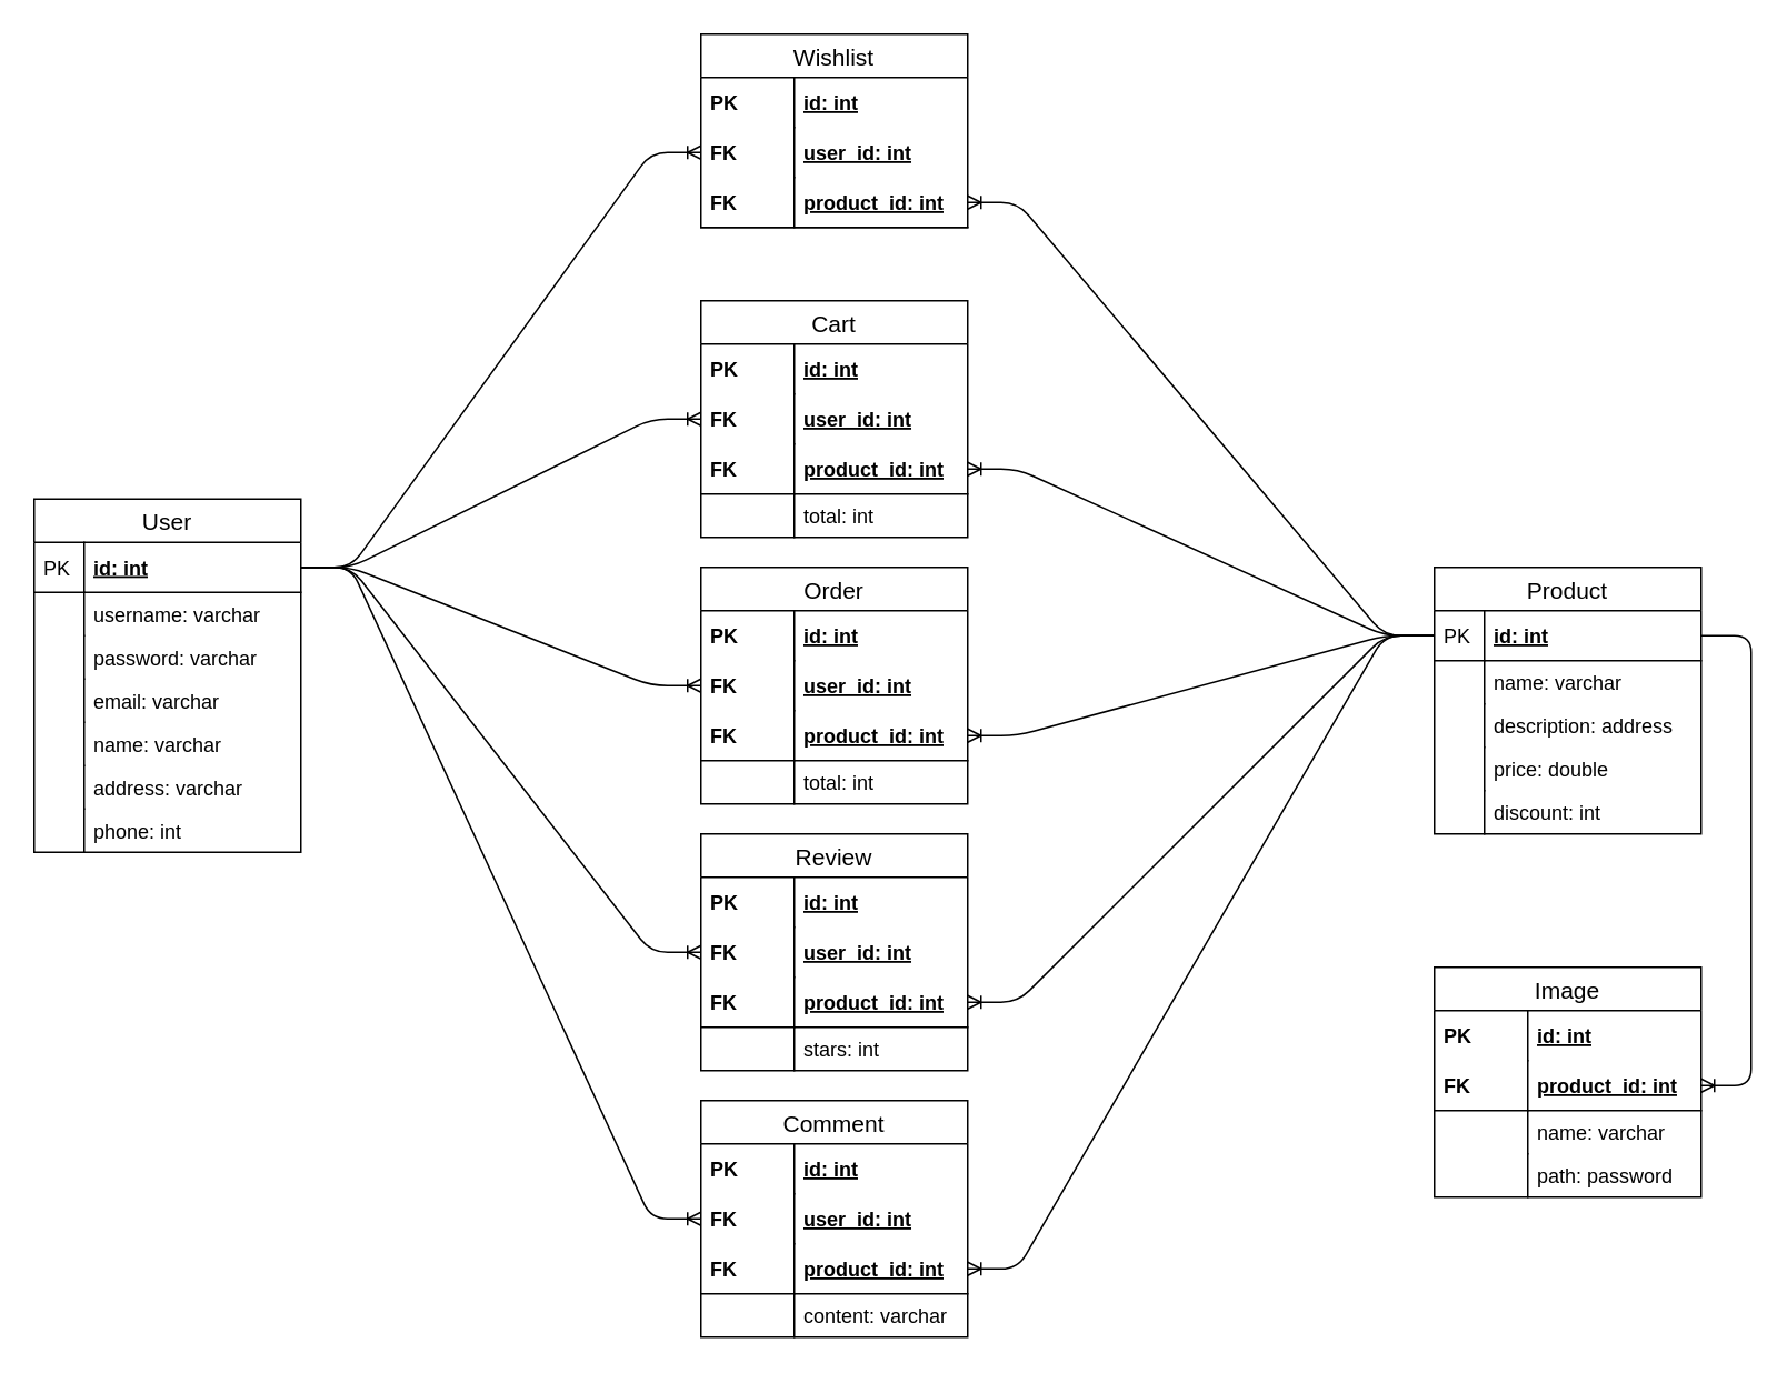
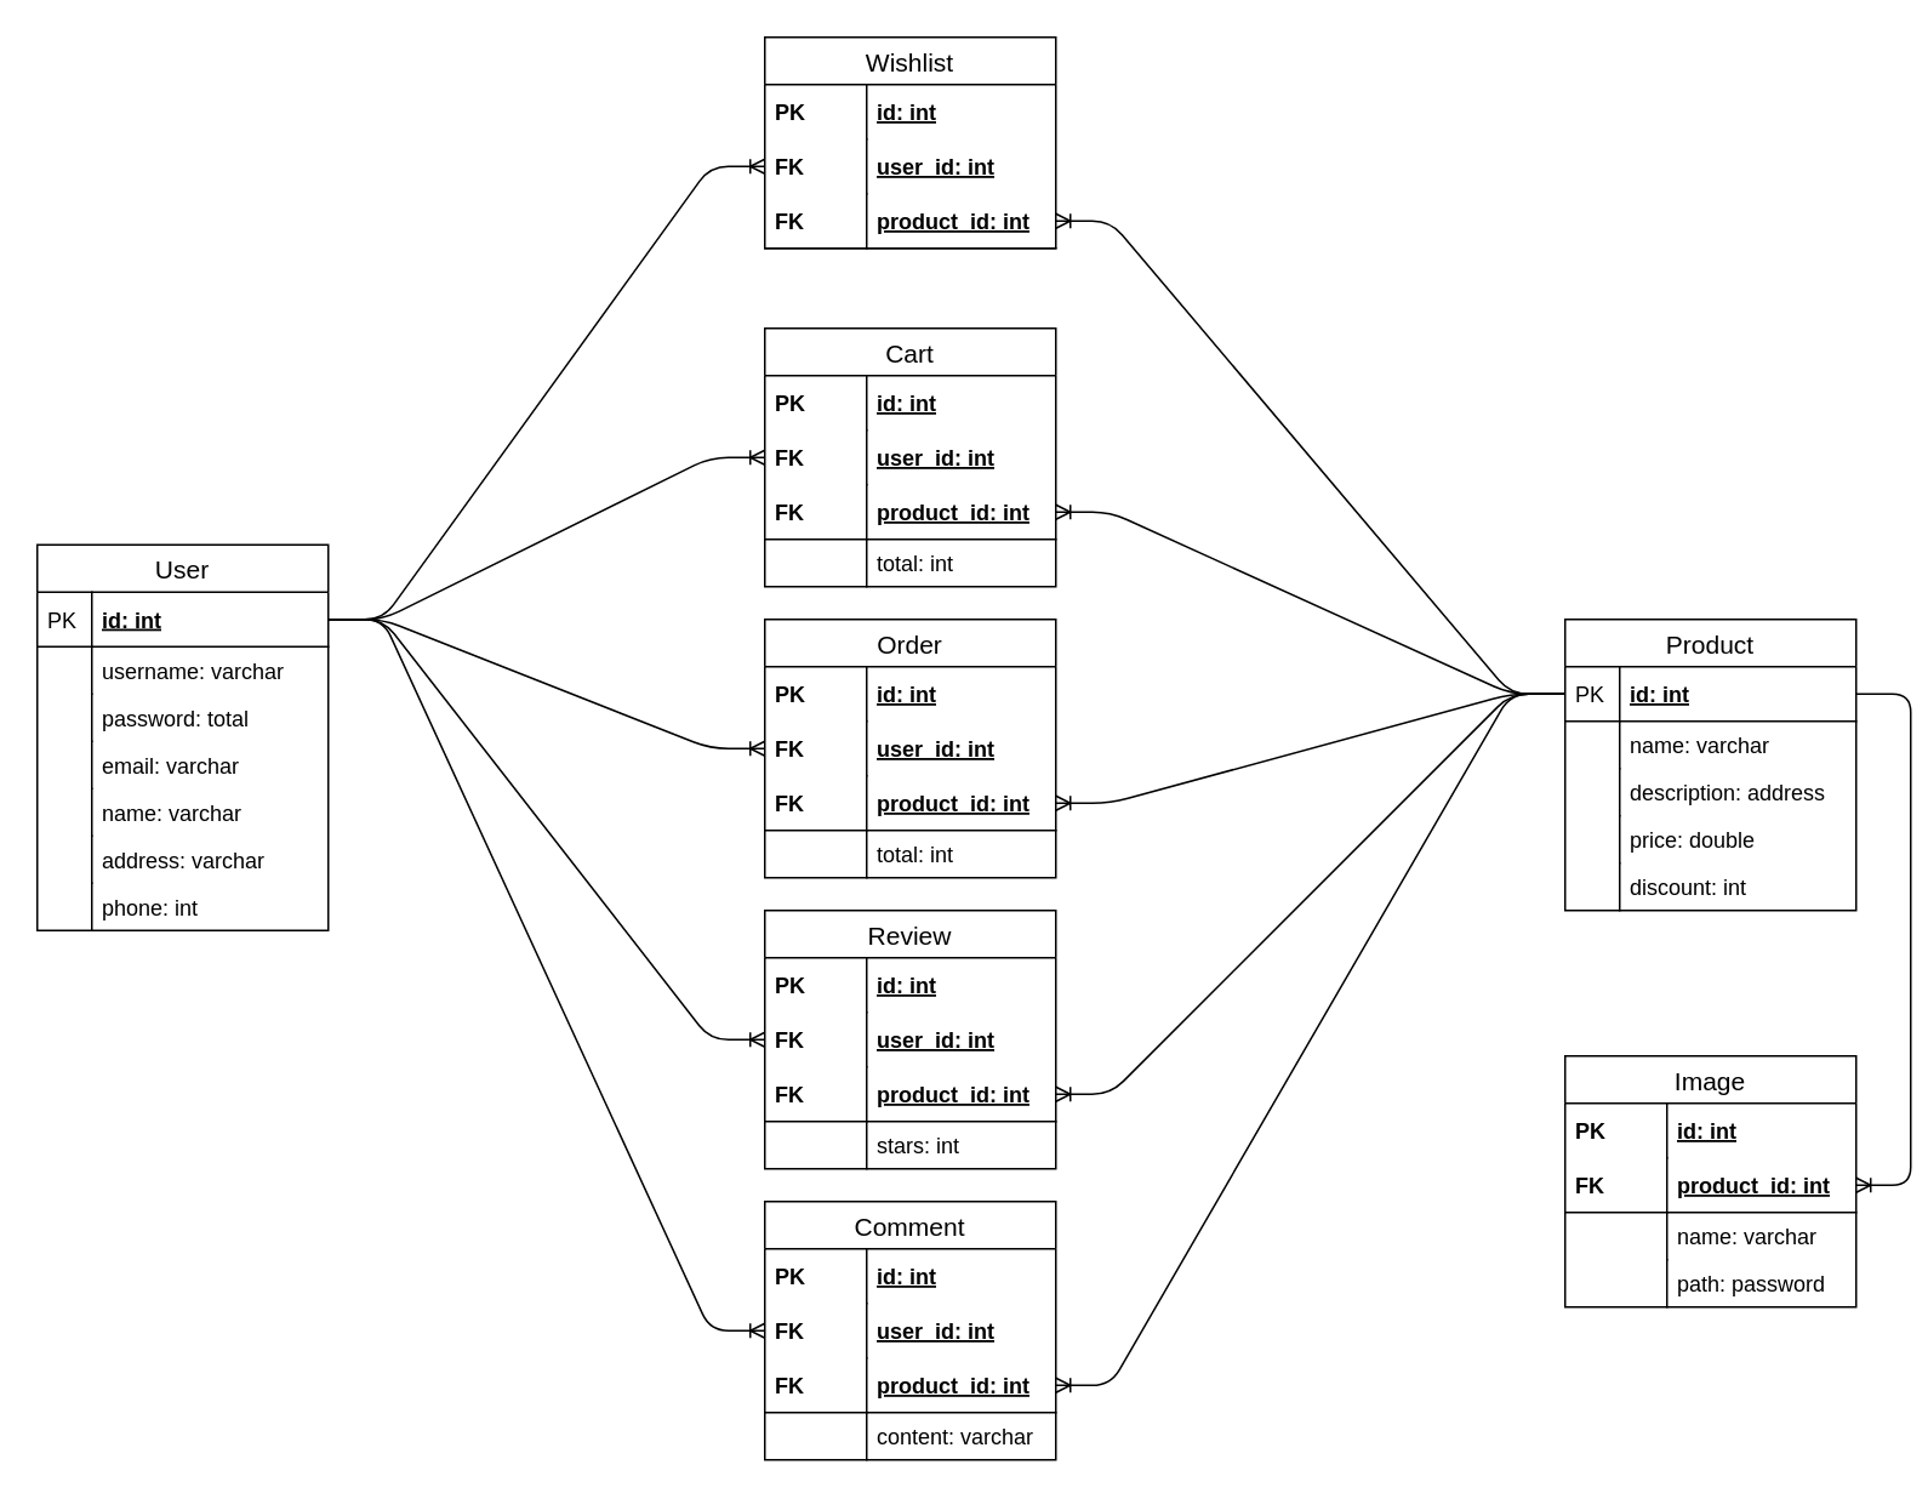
- <mxCell id="7" value="password: varchar" style="shape=partialRectangle;top=0;left=0;right=0;bottom=0;align=left;verticalAlign=top;fillColor=none;spacingLeft=34;spacingRight=4;overflow=hidden;rotatable=0;points=[[0,0.5],[1,0.5]];portConstraint=eastwest;dropTarget=0;fontSize=12;" vertex="1" parent="2"><mxGeometry y="82" width="160" height="26" as="geometry" /></mxCell>
+ <mxCell id="7" value="password: total" style="shape=partialRectangle;top=0;left=0;right=0;bottom=0;align=left;verticalAlign=top;fillColor=none;spacingLeft=34;spacingRight=4;overflow=hidden;rotatable=0;points=[[0,0.5],[1,0.5]];portConstraint=eastwest;dropTarget=0;fontSize=12;" vertex="1" parent="2"><mxGeometry y="82" width="160" height="26" as="geometry" /></mxCell>
